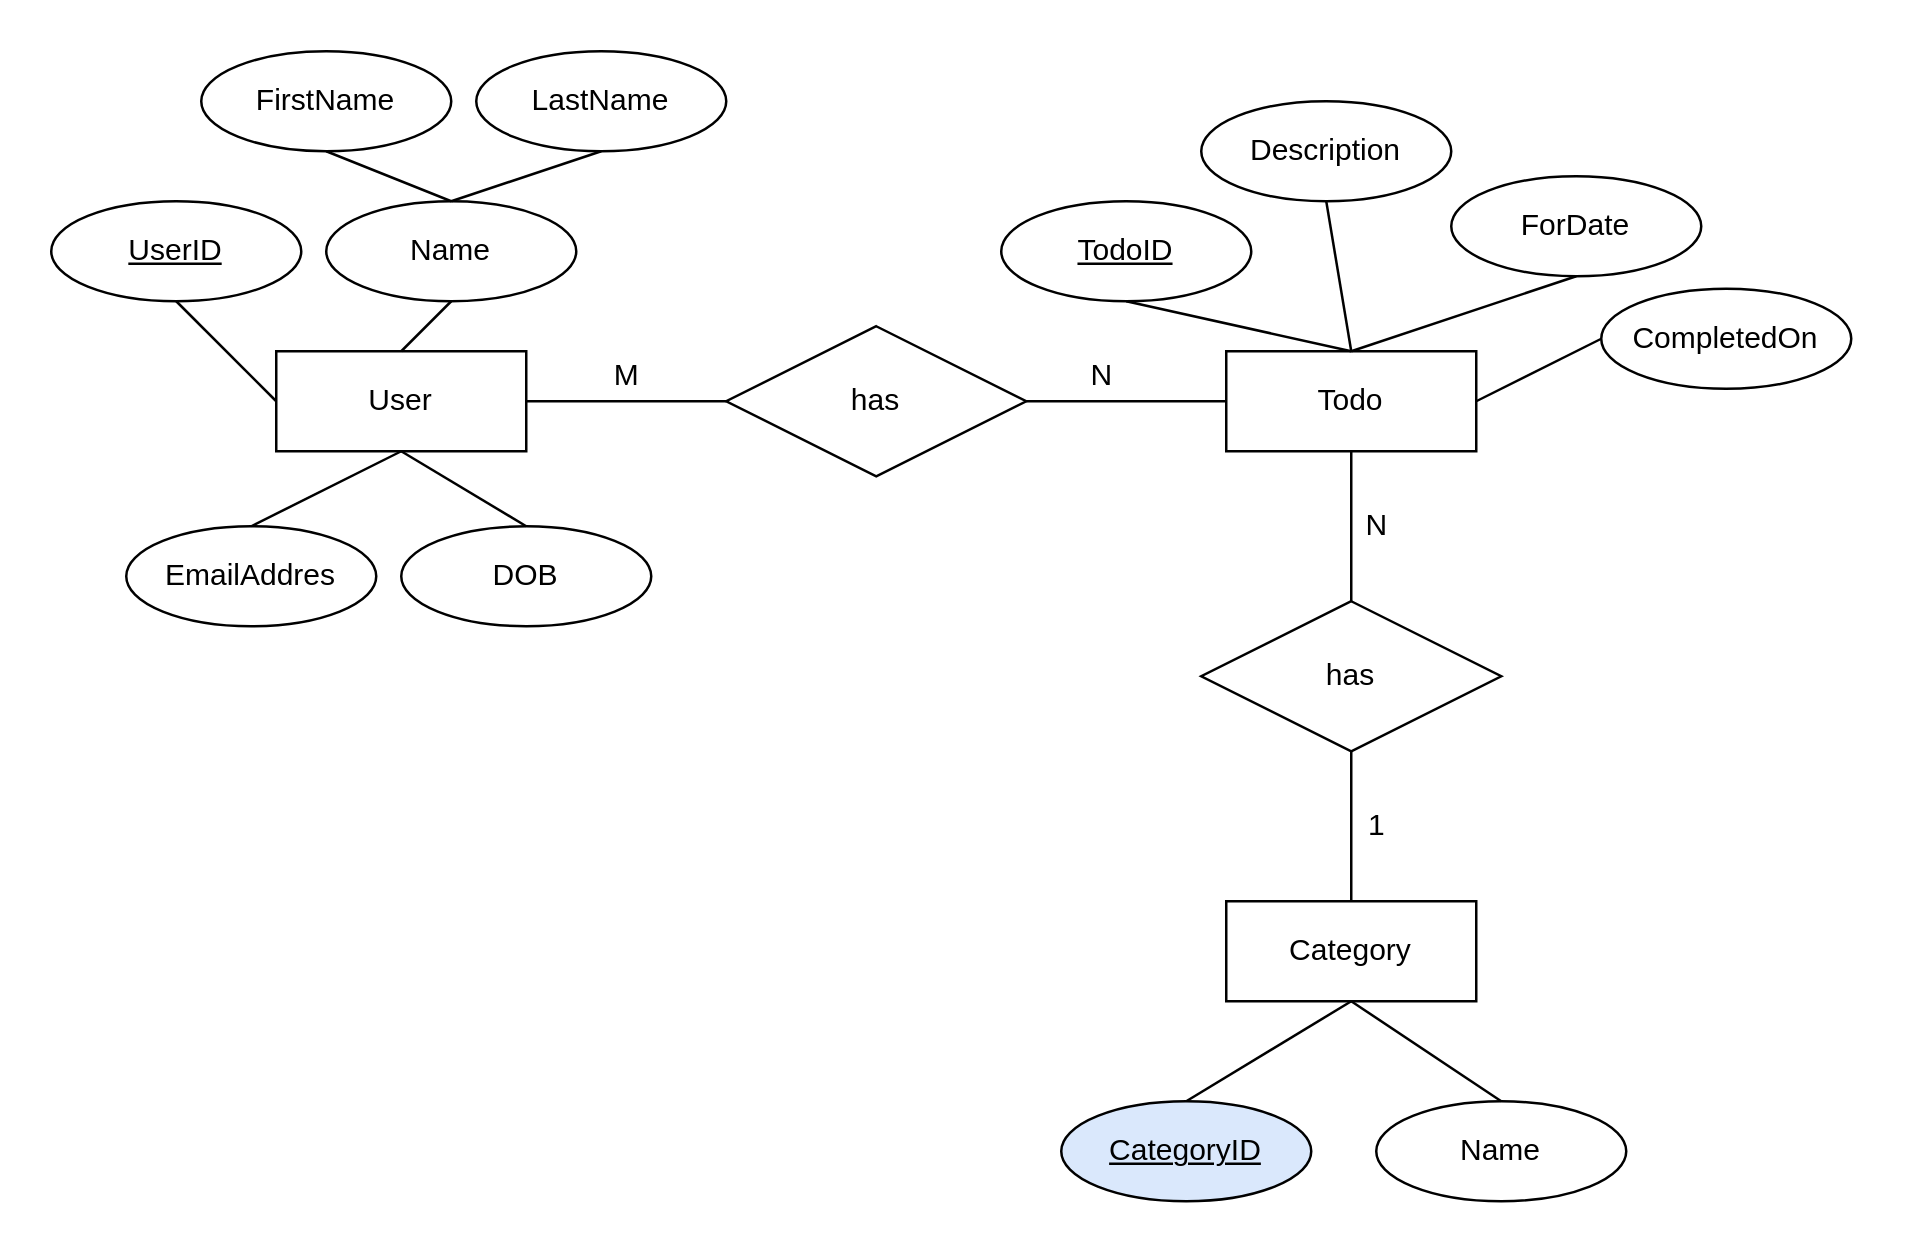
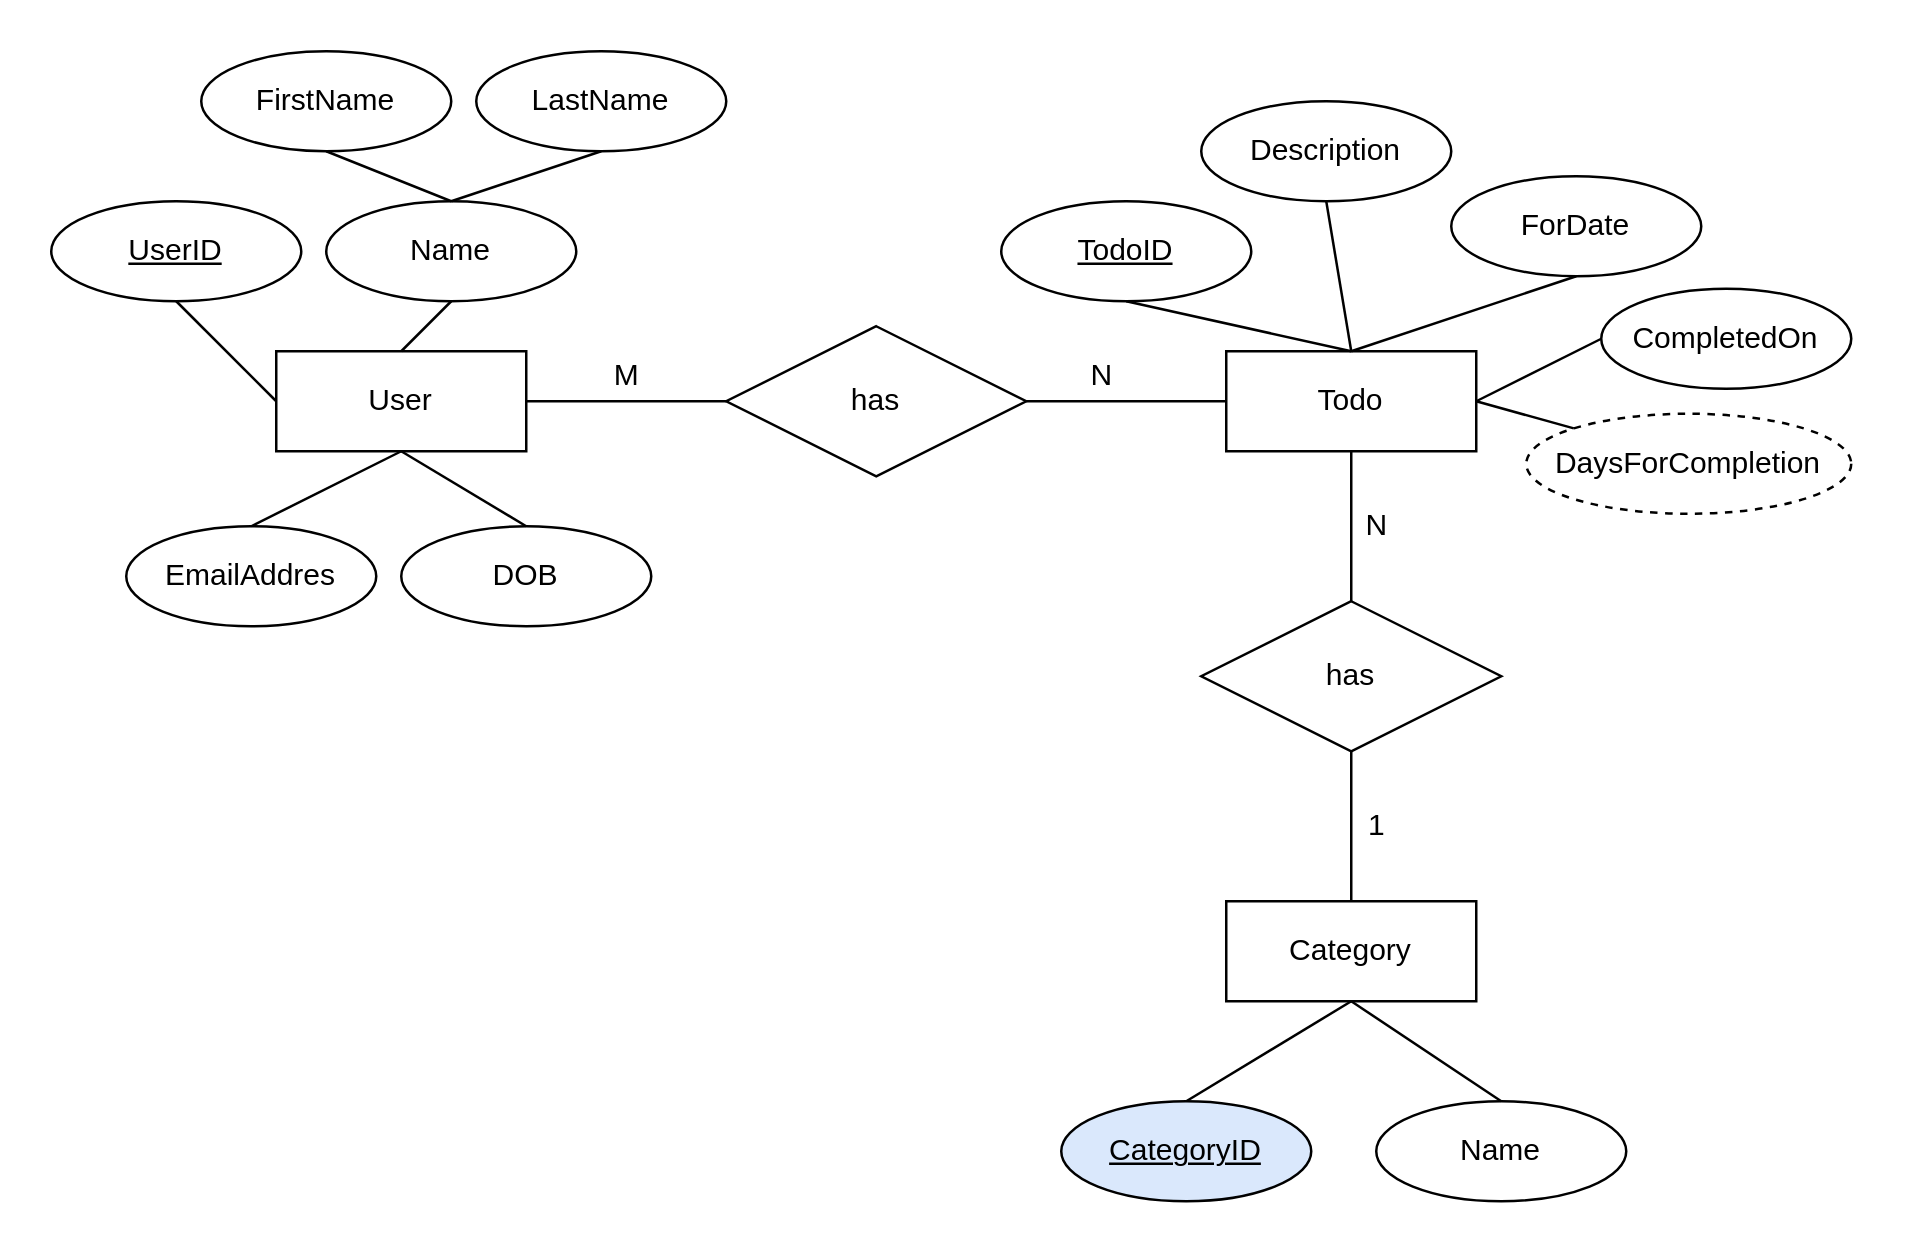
+ <mxCell id="34" value="" style="endArrow=none;html=1;entryX=1;entryY=0.5;entryDx=0;entryDy=0;exitX=0;exitY=0;exitDx=0;exitDy=0;" parent="1" source="33" target="3" edge="1"><mxGeometry width="50" height="50" relative="1" as="geometry"><mxPoint x="680" y="320" as="sourcePoint" /><mxPoint x="730" y="270" as="targetPoint" /></mxGeometry></mxCell>
+ <mxCell id="33" value="DaysForCompletion" style="ellipse;whiteSpace=wrap;html=1;align=center;dashed=1;" parent="1" vertex="1"><mxGeometry x="610" y="165" width="130" height="40" as="geometry" /></mxCell>
